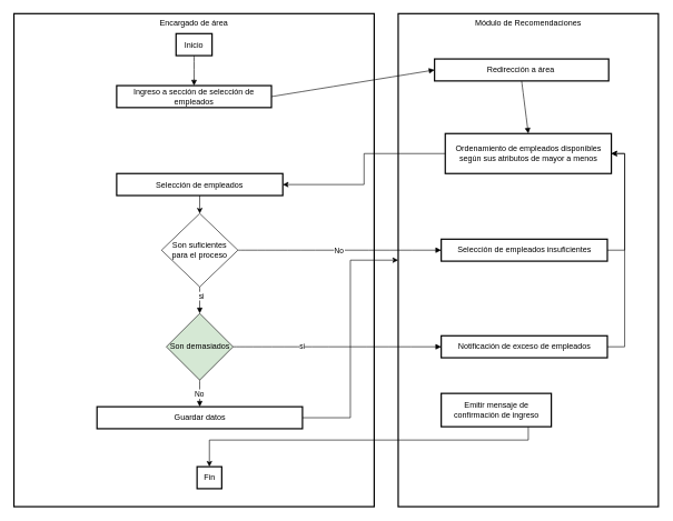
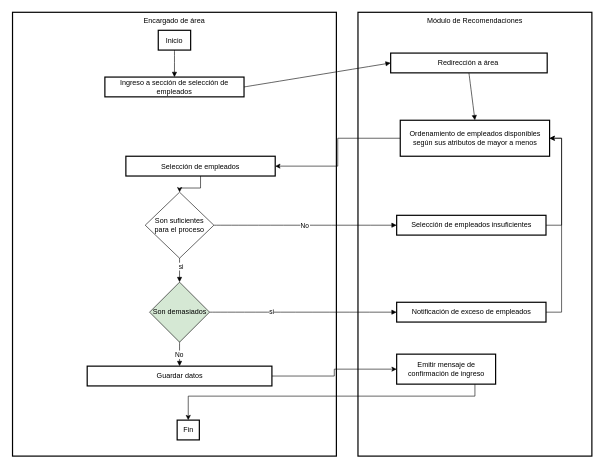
- <mxCell id="9" value="Selección de empleados" style="whiteSpace=wrap;strokeWidth=2;" parent="1" vertex="1"><mxGeometry x="174" y="260" width="249" height="33" as="geometry" /></mxCell>
+ <mxCell id="9" value="Selección de empleados" style="whiteSpace=wrap;strokeWidth=2;" parent="1" vertex="1"><mxGeometry x="209" y="260" width="249" height="33" as="geometry" /></mxCell>
- <mxCell id="19" style="edgeStyle=orthogonalEdgeStyle;rounded=0;orthogonalLoop=1;jettySize=auto;html=1;exitX=1;exitY=0.5;exitDx=0;exitDy=0;" edge="1" parent="1" source="20" target="3"><mxGeometry relative="1" as="geometry" /></mxCell>
+ <mxCell id="19" style="edgeStyle=orthogonalEdgeStyle;rounded=0;orthogonalLoop=1;jettySize=auto;html=1;exitX=1;exitY=0.5;exitDx=0;exitDy=0;entryX=0;entryY=0.5;entryDx=0;entryDy=0;" edge="1" parent="1" source="20" target="5"><mxGeometry relative="1" as="geometry" /></mxCell>
